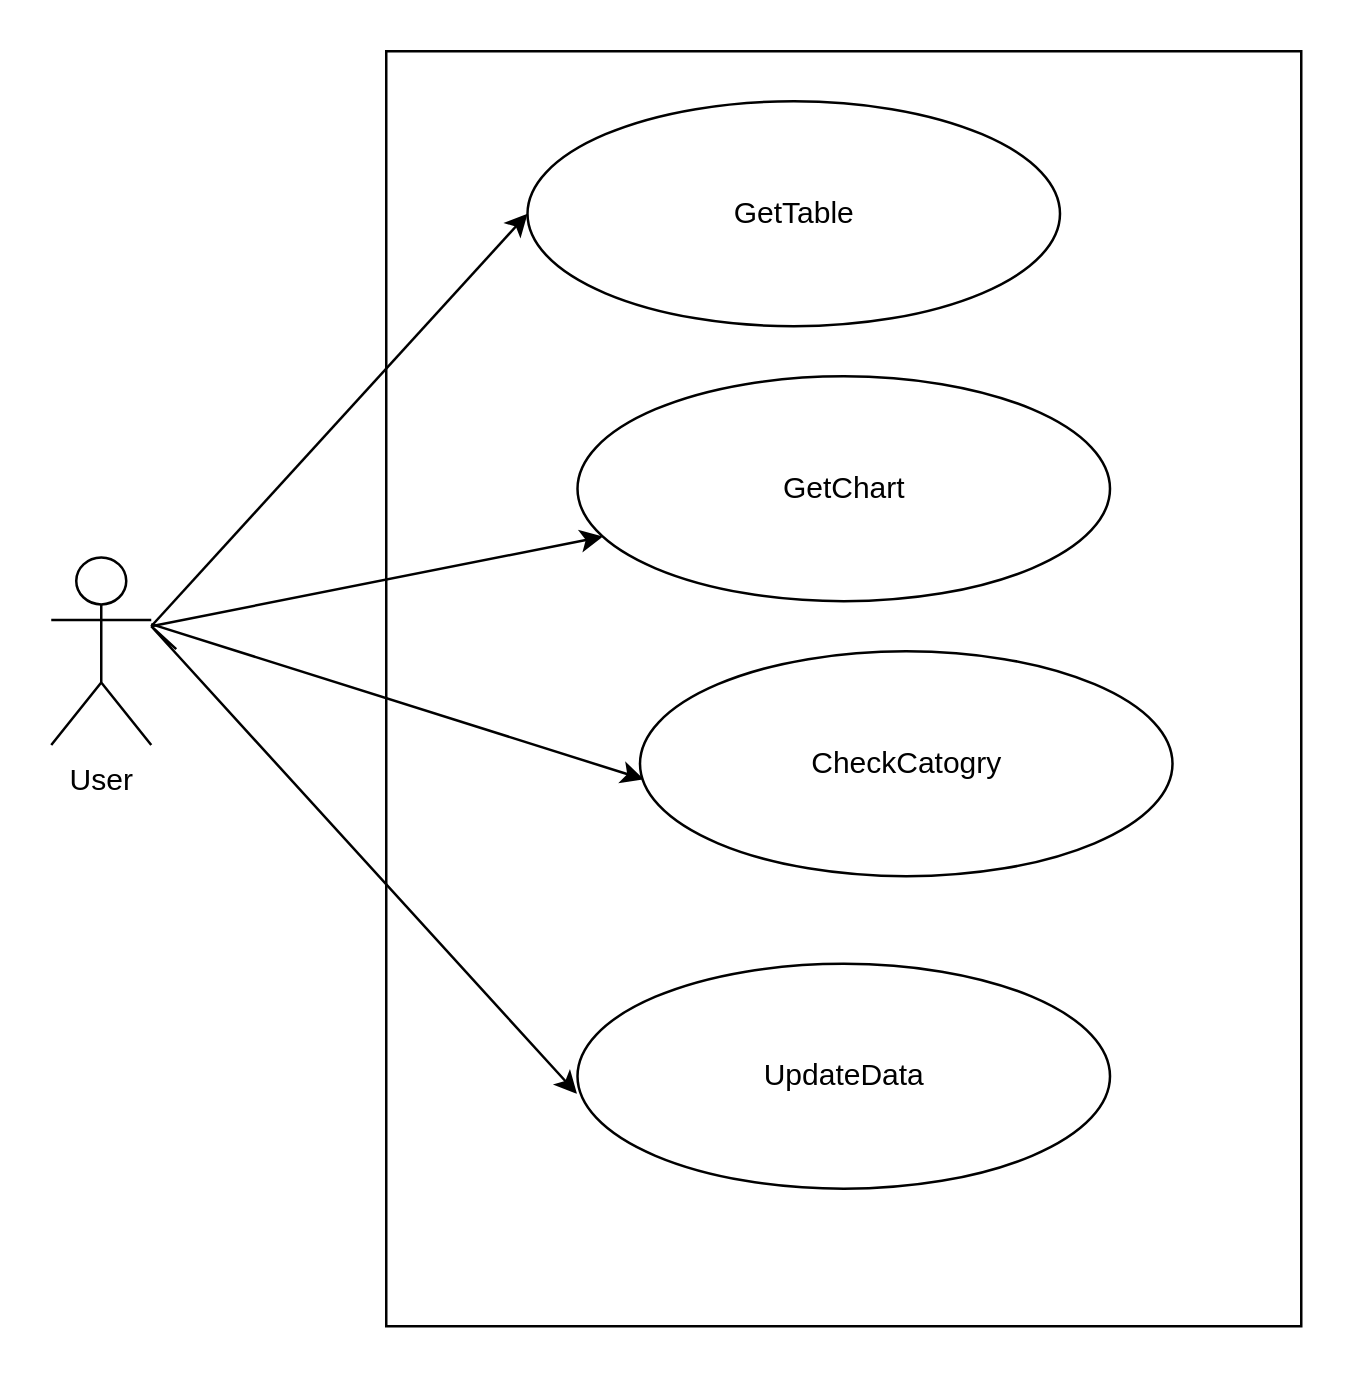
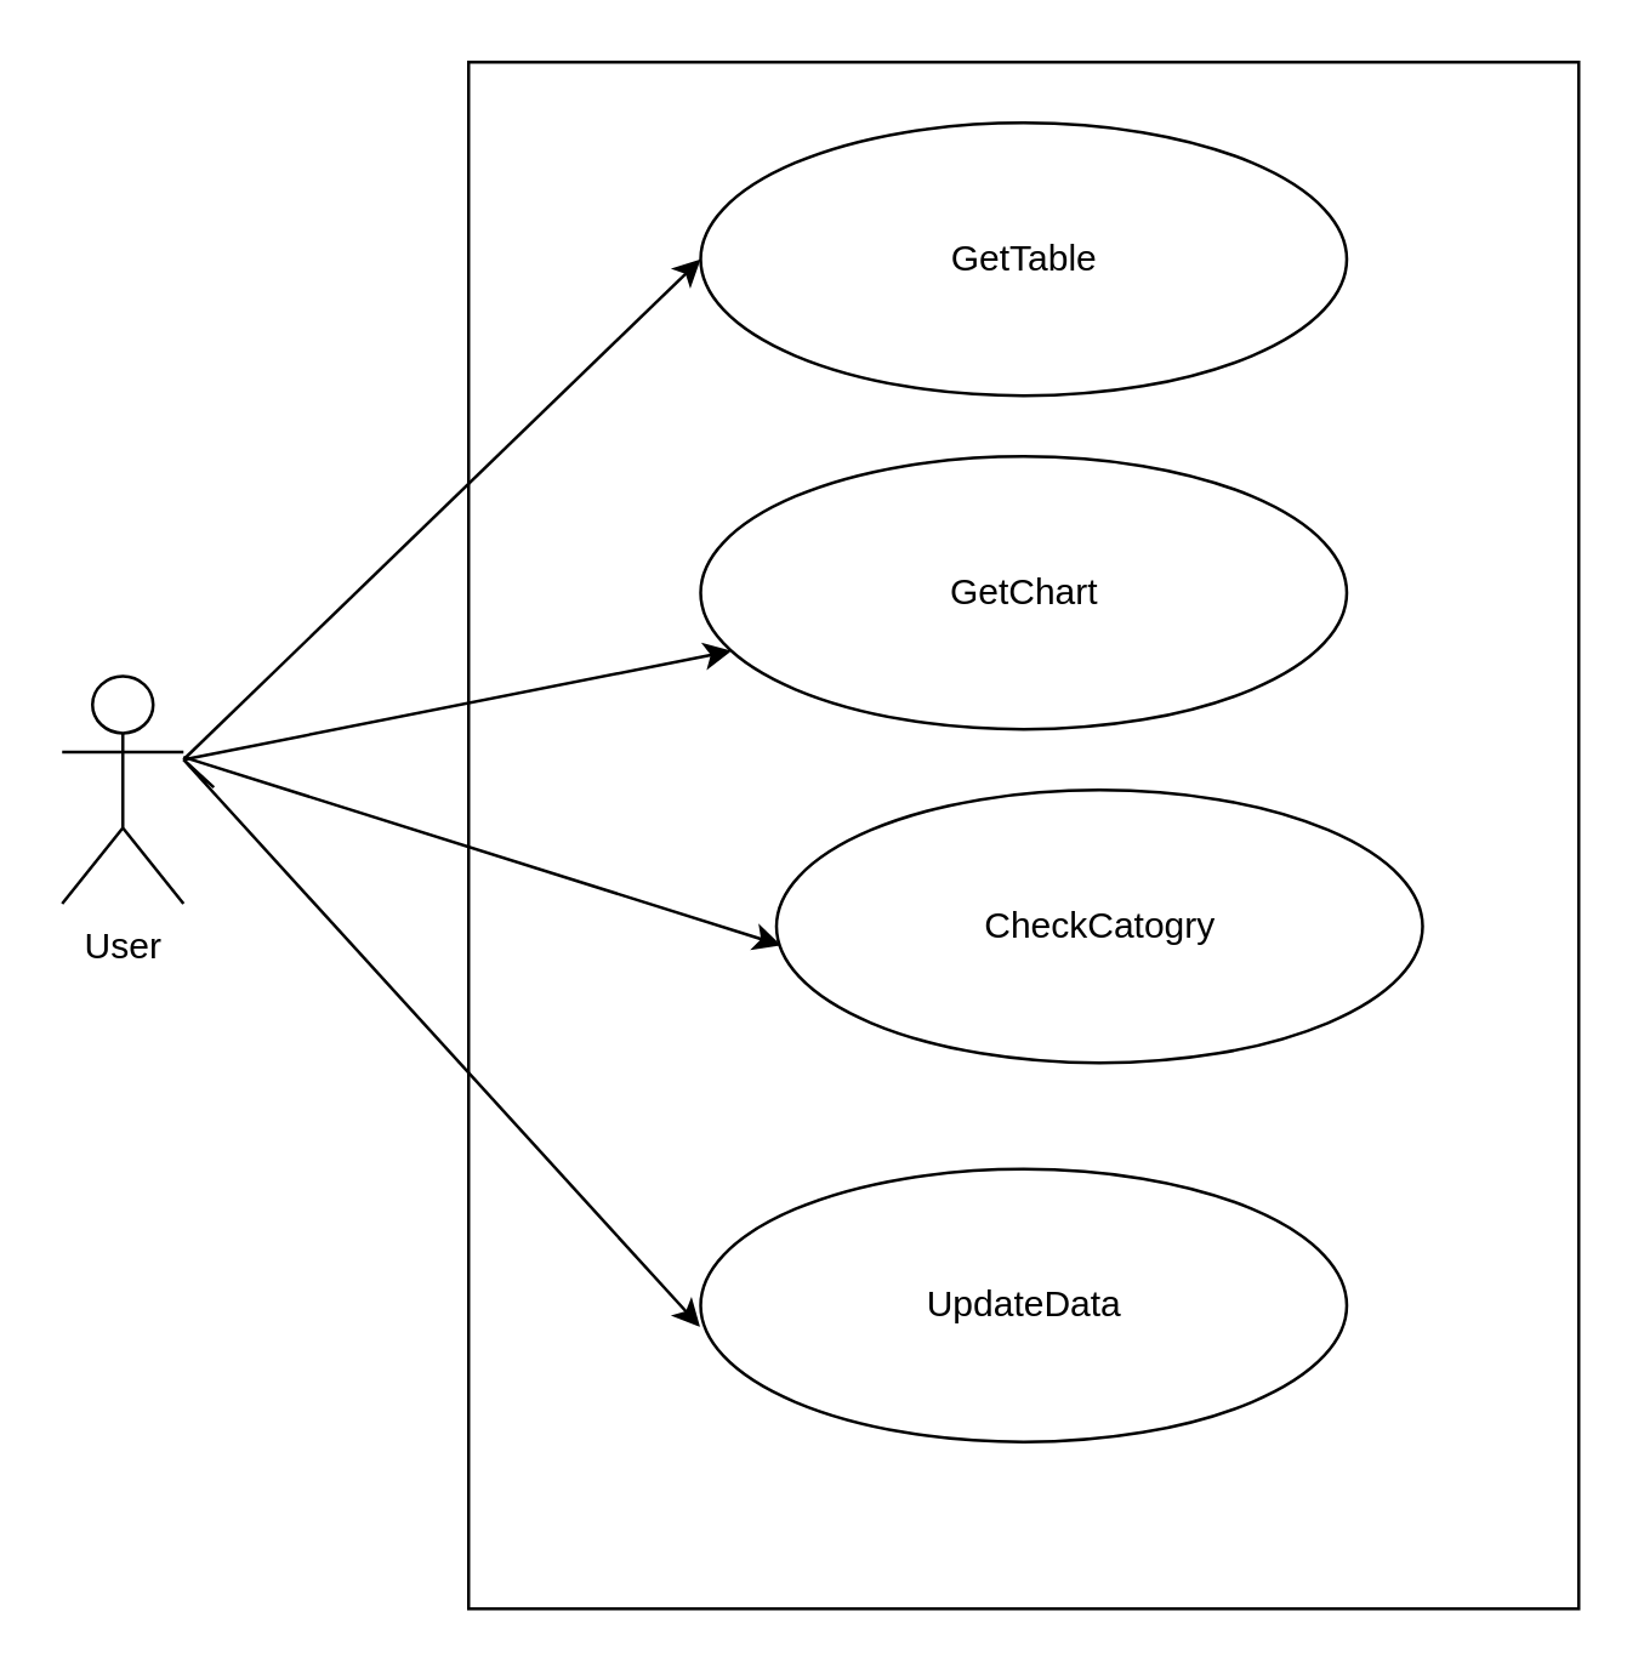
- <mxCell id="4" value="GetTable" style="ellipse;whiteSpace=wrap;html=1;" vertex="1" parent="1"><mxGeometry x="210.5" y="40" width="213" height="90" as="geometry" /></mxCell>
+ <mxCell id="4" value="GetTable" style="ellipse;whiteSpace=wrap;html=1;" vertex="1" parent="1"><mxGeometry x="230.5" y="40" width="213" height="90" as="geometry" /></mxCell>
